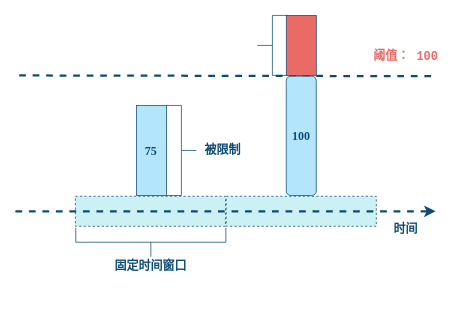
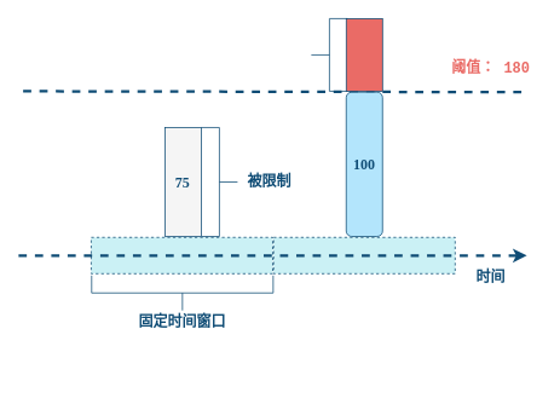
- <mxCell id="8" value="阈值： 100" style="text;html=1;align=center;verticalAlign=middle;resizable=0;points=[];autosize=1;strokeColor=none;fillColor=none;fontSize=16;fontFamily=Courier New;fontColor=#EA6B66;fontStyle=1;" parent="1" vertex="1"><mxGeometry x="485" y="61" width="110" height="30" as="geometry" /></mxCell>
+ <mxCell id="8" value="阈值： 180" style="text;html=1;align=center;verticalAlign=middle;resizable=0;points=[];autosize=1;strokeColor=none;fillColor=none;fontSize=16;fontFamily=Courier New;fontColor=#EA6B66;fontStyle=1;" parent="1" vertex="1"><mxGeometry x="485" y="61" width="110" height="30" as="geometry" /></mxCell>
- <mxCell id="9" value="75" style="rounded=0;whiteSpace=wrap;html=1;shadow=0;hachureGap=4;strokeColor=#0F4C75;align=center;verticalAlign=middle;fontFamily=ZCOOL QingKe HuangYou;fontSource=https%3A%2F%2Ffonts.googleapis.com%2Fcss%3Ffamily%3DZCOOL%2BQingKe%2BHuangYou;fontSize=16;fontColor=#0F4C75;fillColor=#B3E5FC;fontStyle=1" parent="1" vertex="1"><mxGeometry x="181.25" y="140" width="40" height="120" as="geometry" /></mxCell>
+ <mxCell id="9" value="75" style="rounded=0;whiteSpace=wrap;html=1;shadow=0;hachureGap=4;strokeColor=#0F4C75;align=center;verticalAlign=middle;fontFamily=ZCOOL QingKe HuangYou;fontSource=https%3A%2F%2Ffonts.googleapis.com%2Fcss%3Ffamily%3DZCOOL%2BQingKe%2BHuangYou;fontSize=16;fontColor=#0F4C75;fillColor=#f5f5f5;fontStyle=1;" parent="1" vertex="1"><mxGeometry x="181.25" y="140" width="40" height="120" as="geometry" /></mxCell>
